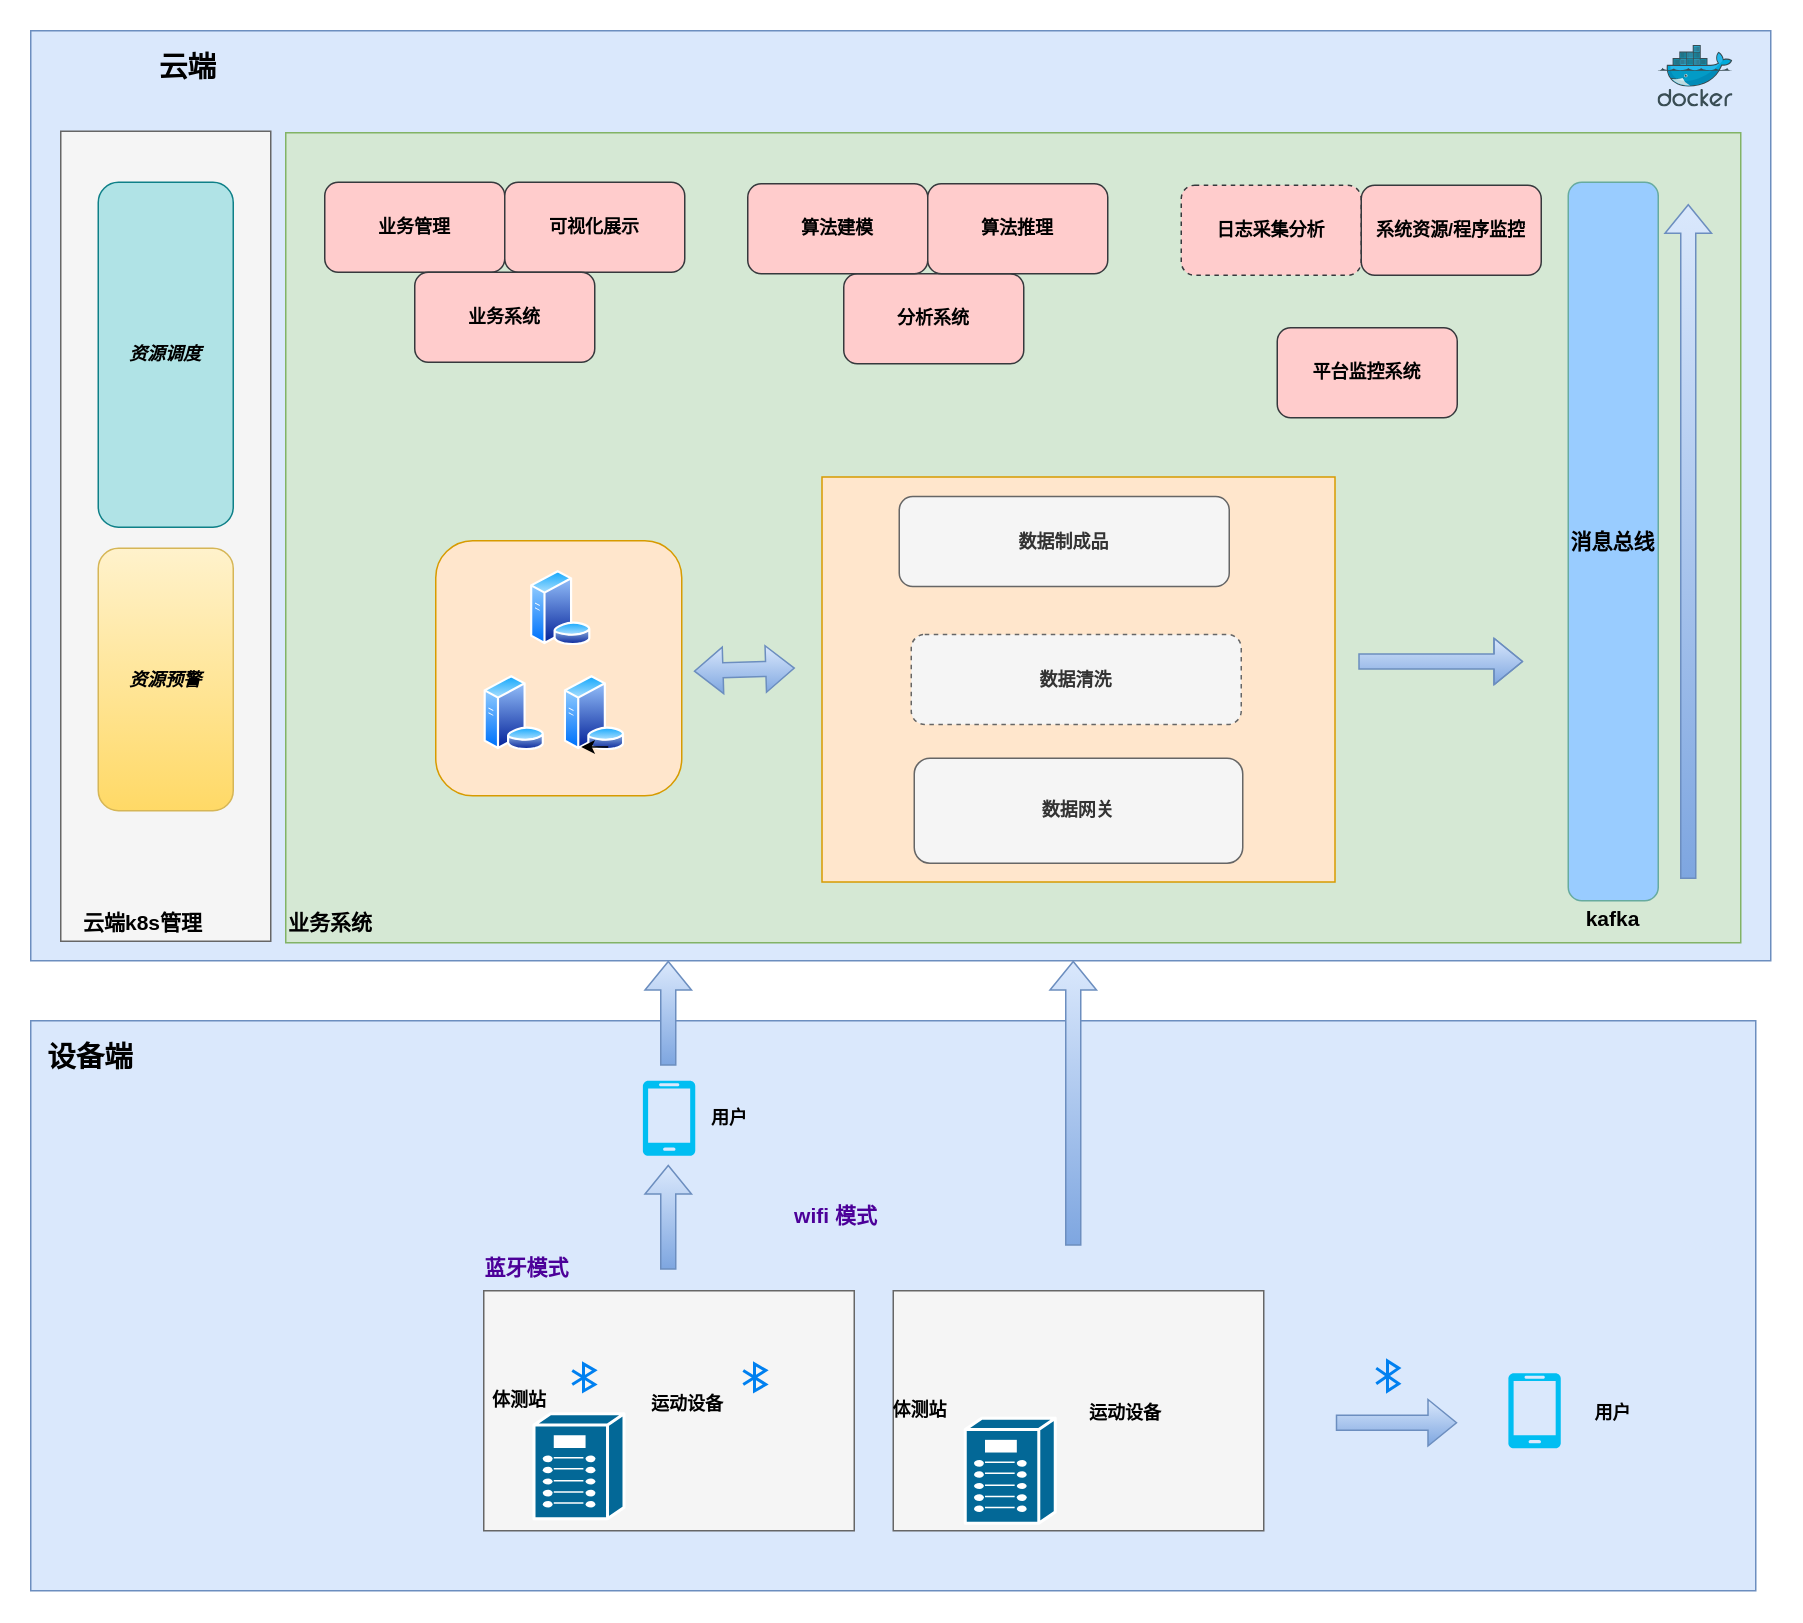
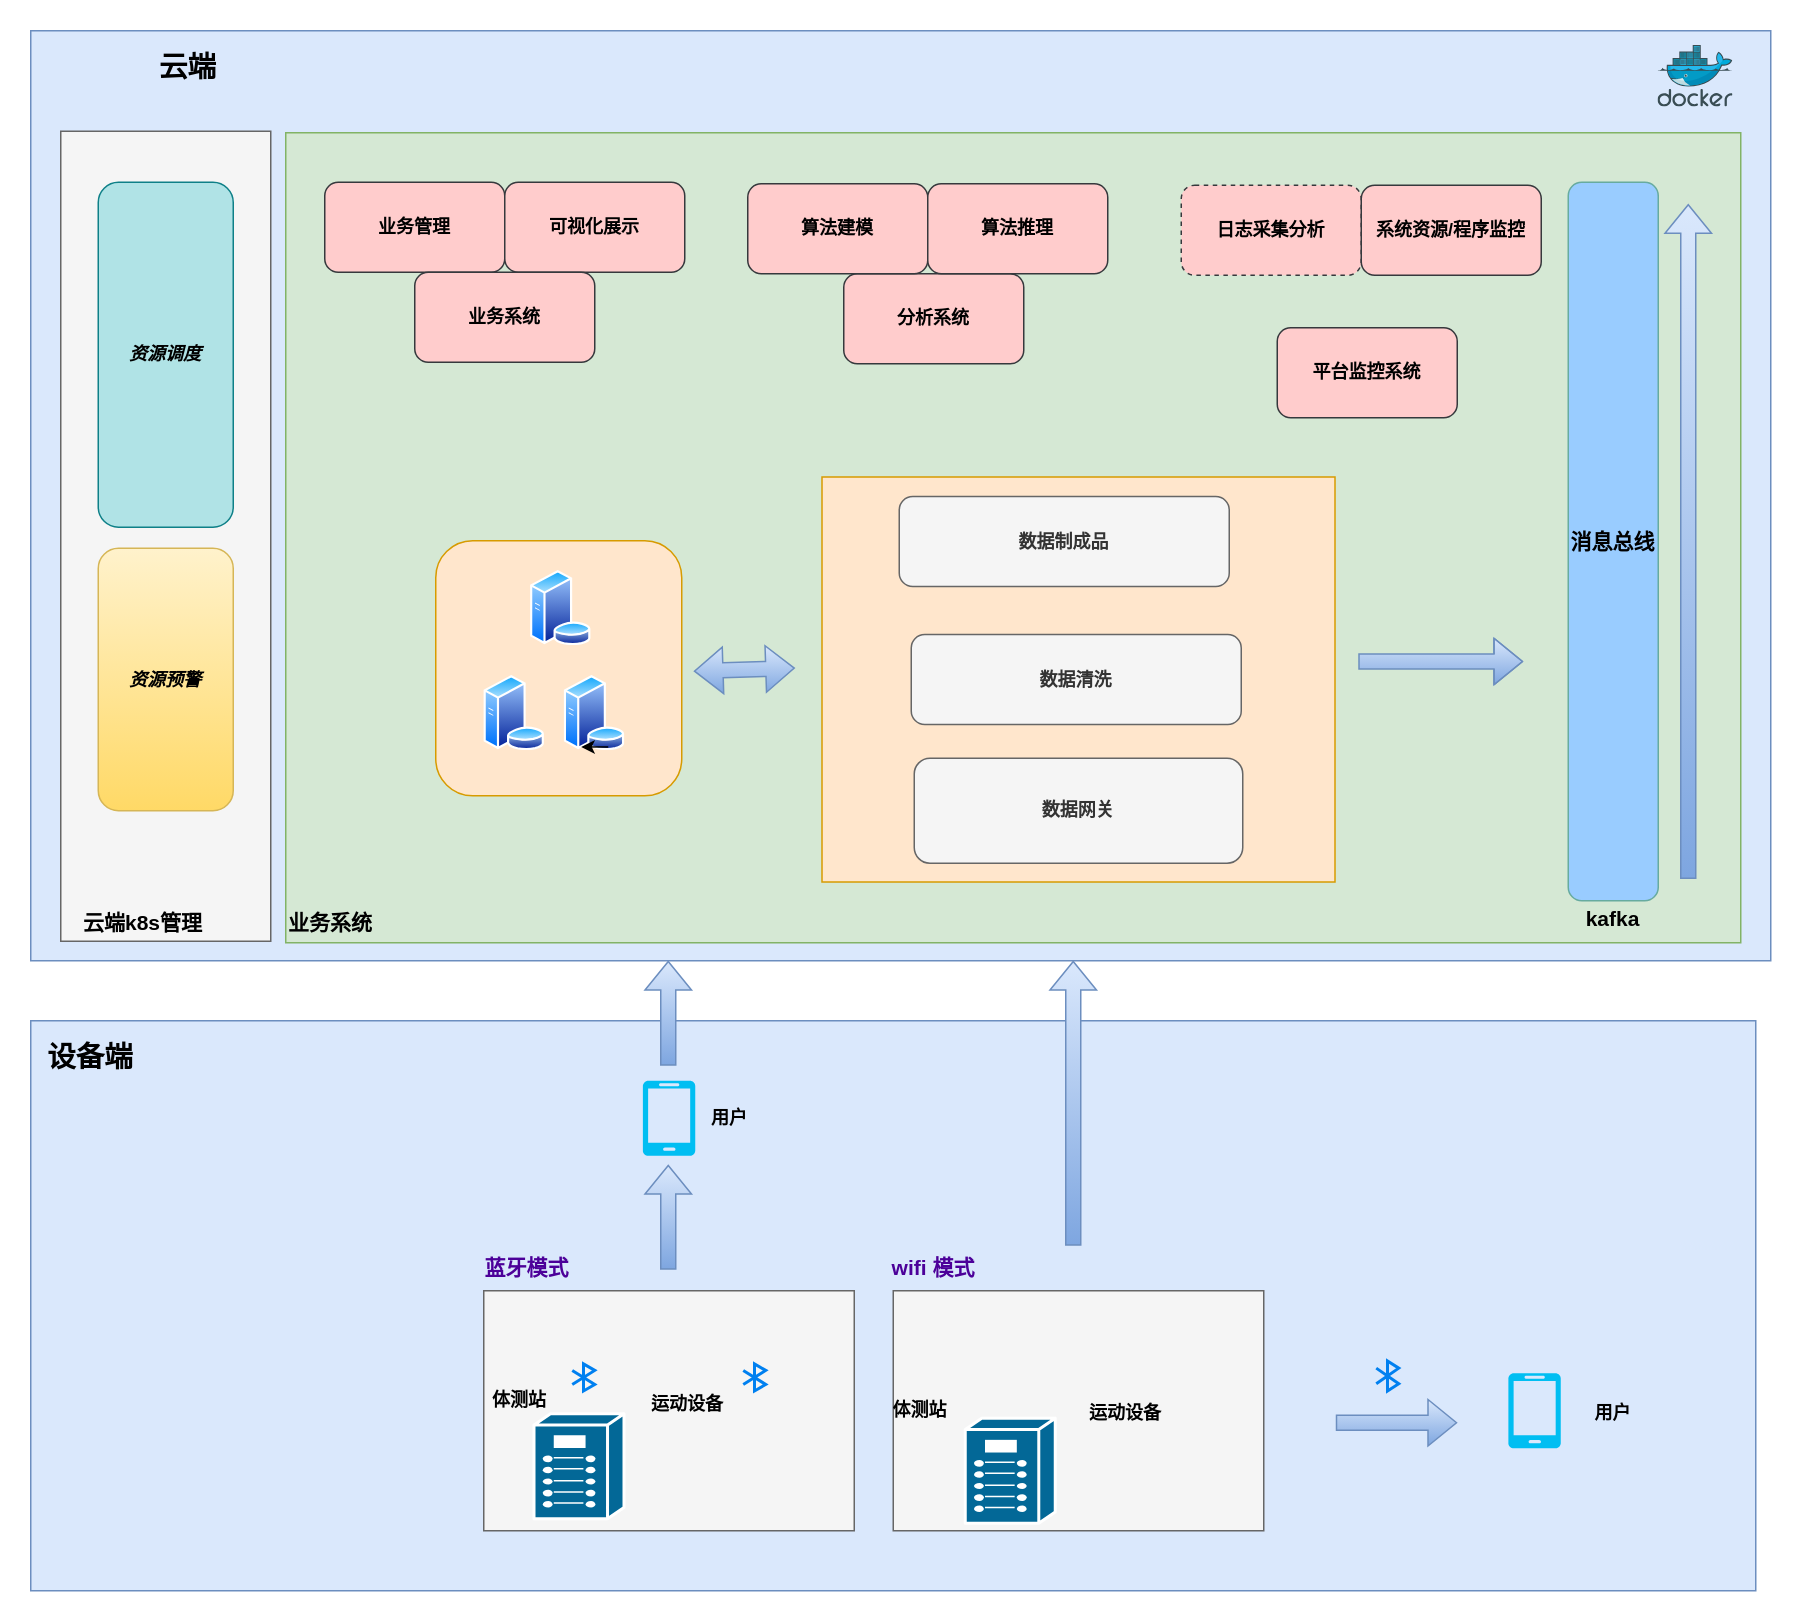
- <mxCell id="22" value="数据清洗" style="rounded=1;whiteSpace=wrap;html=1;fontColor=#333333;fillColor=#f5f5f5;strokeColor=#666666;fontStyle=1;dashed=1;" vertex="1" parent="1"><mxGeometry x="607" y="422.5" width="220" height="60" as="geometry" /></mxCell>
+ <mxCell id="22" value="数据清洗" style="rounded=1;whiteSpace=wrap;html=1;fontColor=#333333;fillColor=#f5f5f5;strokeColor=#666666;fontStyle=1" vertex="1" parent="1"><mxGeometry x="607" y="422.5" width="220" height="60" as="geometry" /></mxCell>
- <mxCell id="37" value="wifi 模式" style="text;html=1;strokeColor=none;fillColor=none;align=center;verticalAlign=middle;whiteSpace=wrap;rounded=0;fontColor=#4C0099;fontStyle=1;fontSize=14;" vertex="1" parent="1"><mxGeometry x="527" y="795" width="60" height="30" as="geometry" /></mxCell>
+ <mxCell id="37" value="wifi 模式" style="text;html=1;strokeColor=none;fillColor=none;align=center;verticalAlign=middle;whiteSpace=wrap;rounded=0;fontColor=#4C0099;fontStyle=1;fontSize=14;" vertex="1" parent="1"><mxGeometry x="592" y="830" width="60" height="30" as="geometry" /></mxCell>
